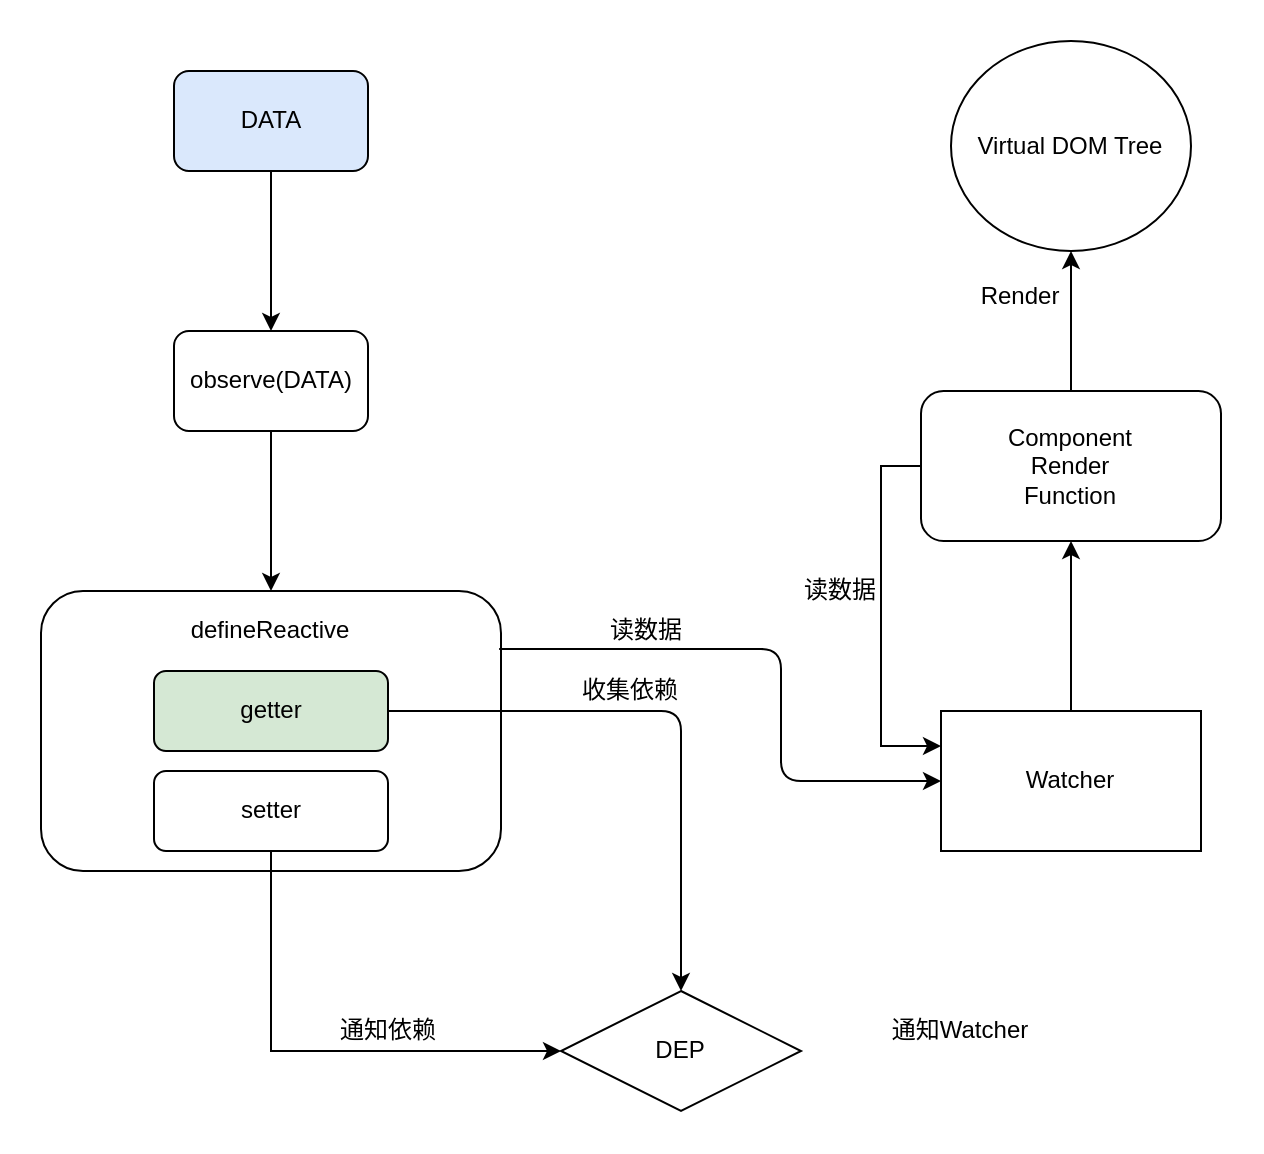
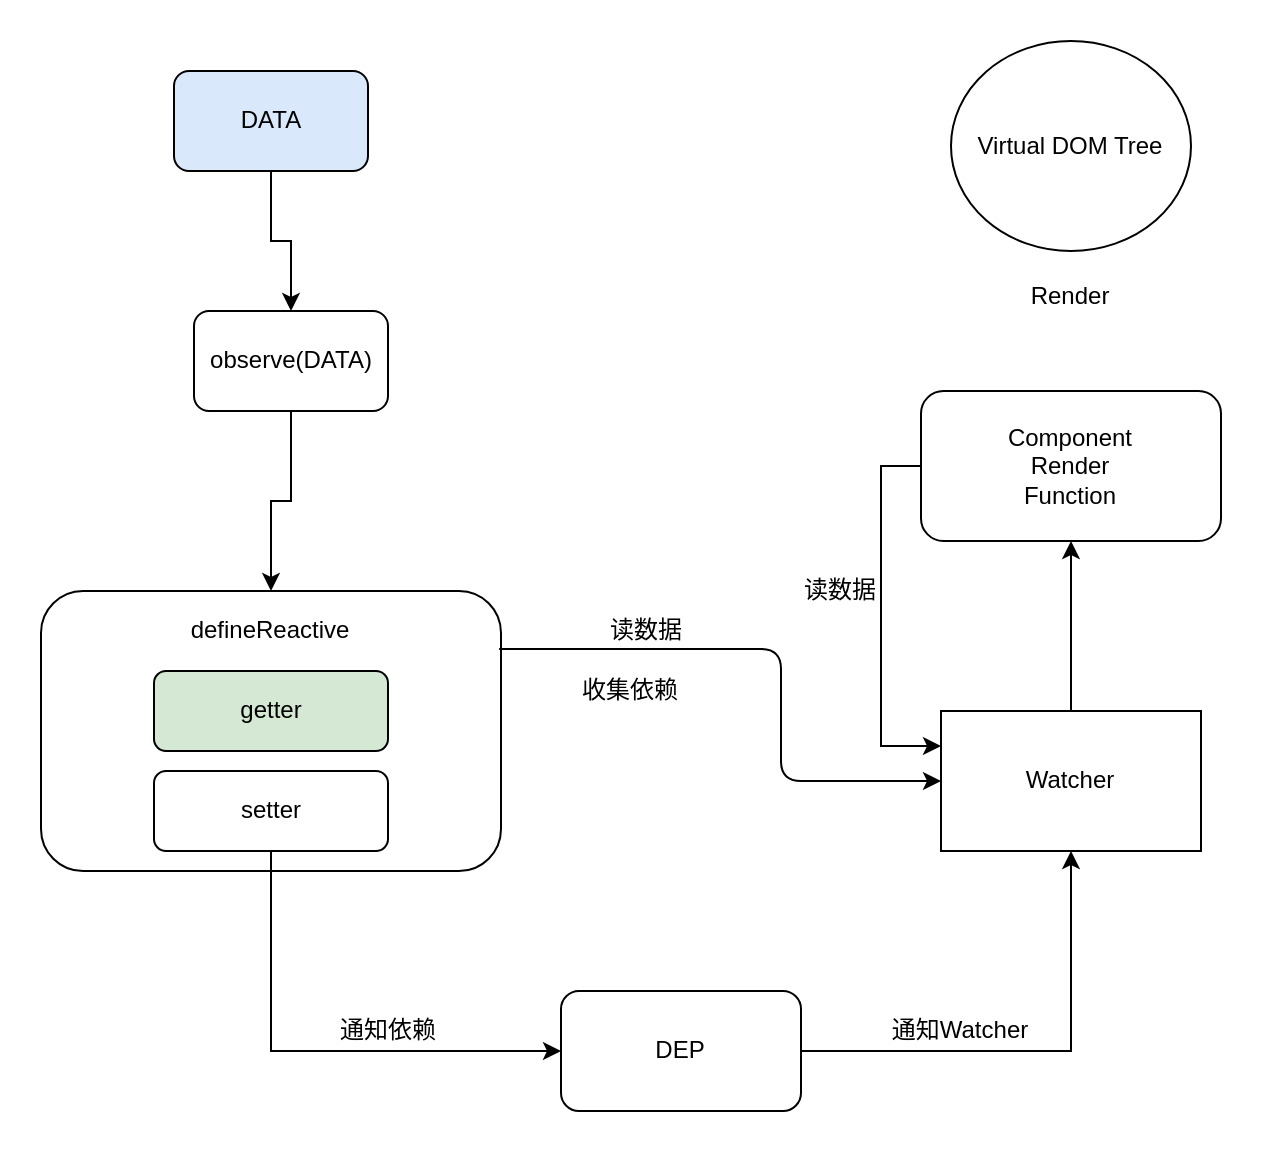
- <mxCell id="23" value="Render" style="text;html=1;strokeColor=none;fillColor=none;align=center;verticalAlign=middle;whiteSpace=wrap;rounded=0;" parent="1" vertex="1"><mxGeometry x="490" y="137.5" width="40" height="20" as="geometry" /></mxCell>
+ <mxCell id="23" value="Render" style="text;html=1;strokeColor=none;fillColor=none;align=center;verticalAlign=middle;whiteSpace=wrap;rounded=0;" parent="1" vertex="1"><mxGeometry x="515" y="137.5" width="40" height="20" as="geometry" /></mxCell>
- <mxCell id="19" value="" style="edgeStyle=orthogonalEdgeStyle;rounded=0;orthogonalLoop=1;jettySize=auto;html=1;" parent="1" source="21" target="22" edge="1"><mxGeometry relative="1" as="geometry" /></mxCell>
- <mxCell id="5" value="observe(DATA)" style="rounded=1;whiteSpace=wrap;html=1;" parent="1" vertex="1"><mxGeometry x="86.5" y="165" width="97" height="50" as="geometry" /></mxCell>
+ <mxCell id="5" value="observe(DATA)" style="rounded=1;whiteSpace=wrap;html=1;" parent="1" vertex="1"><mxGeometry x="96.5" y="155" width="97" height="50" as="geometry" /></mxCell>
- <mxCell id="14" value="" style="endArrow=classic;html=1;entryX=0.5;entryY=0;entryDx=0;entryDy=0;exitX=1;exitY=0.5;exitDx=0;exitDy=0;" parent="1" source="7" target="13" edge="1"><mxGeometry width="50" height="50" relative="1" as="geometry"><mxPoint x="260" y="380" as="sourcePoint" /><mxPoint x="310" y="330" as="targetPoint" /><Array as="points"><mxPoint x="340" y="355" /></Array></mxGeometry></mxCell>
- <mxCell id="13" value="DEP" style="rhombus;whiteSpace=wrap;html=1;" parent="1" vertex="1"><mxGeometry x="280" y="495" width="120" height="60" as="geometry" /></mxCell>
+ <mxCell id="13" value="DEP" style="rounded=1;whiteSpace=wrap;html=1;" parent="1" vertex="1"><mxGeometry x="280" y="495" width="120" height="60" as="geometry" /></mxCell>
+ <mxCell id="12" value="" style="edgeStyle=orthogonalEdgeStyle;rounded=0;orthogonalLoop=1;jettySize=auto;html=1;entryX=0.5;entryY=1;entryDx=0;entryDy=0;" parent="1" source="13" target="11" edge="1"><mxGeometry relative="1" as="geometry"><mxPoint x="480" y="525" as="targetPoint" /></mxGeometry></mxCell>
